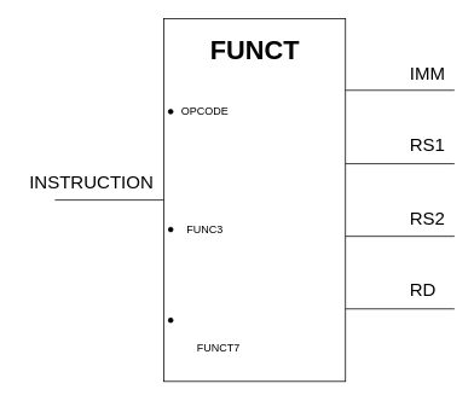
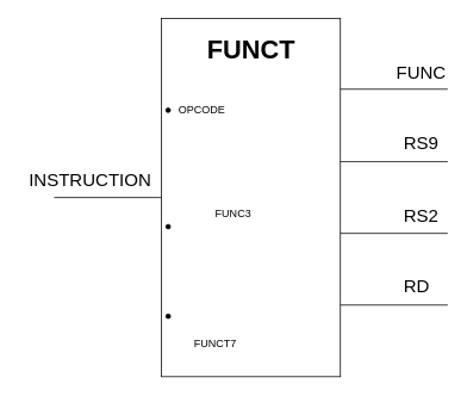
- <mxCell id="19" value="&lt;font style=&quot;font-weight: normal; font-size: 20px;&quot;&gt;IMM&lt;/font&gt;" style="text;html=1;align=center;verticalAlign=middle;resizable=0;points=[];autosize=1;strokeColor=none;fillColor=none;fontStyle=1" vertex="1" parent="1"><mxGeometry x="440" y="60" width="60" height="40" as="geometry" /></mxCell>
+ <mxCell id="19" value="&lt;font style=&quot;font-weight: normal; font-size: 20px;&quot;&gt;FUNC&lt;/font&gt;" style="text;html=1;align=center;verticalAlign=middle;resizable=0;points=[];autosize=1;strokeColor=none;fillColor=none;fontStyle=1" vertex="1" parent="1"><mxGeometry x="440" y="60" width="60" height="40" as="geometry" /></mxCell>
- <mxCell id="16" value="&lt;font style=&quot;font-weight: normal; font-size: 20px;&quot;&gt;RS1&lt;/font&gt;" style="text;html=1;align=center;verticalAlign=middle;resizable=0;points=[];autosize=1;strokeColor=none;fillColor=none;fontStyle=1" vertex="1" parent="1"><mxGeometry x="440" y="137.5" width="60" height="40" as="geometry" /></mxCell>
+ <mxCell id="16" value="&lt;font style=&quot;font-weight: normal; font-size: 20px;&quot;&gt;RS9&lt;/font&gt;" style="text;html=1;align=center;verticalAlign=middle;resizable=0;points=[];autosize=1;strokeColor=none;fillColor=none;fontStyle=1" vertex="1" parent="1"><mxGeometry x="440" y="137.5" width="60" height="40" as="geometry" /></mxCell>
- <mxCell id="12" value="FUNC3" style="text;html=1;align=center;verticalAlign=middle;resizable=0;points=[];autosize=1;strokeColor=none;fillColor=none;" vertex="1" parent="1"><mxGeometry x="195" y="237.5" width="60" height="30" as="geometry" /></mxCell>
+ <mxCell id="12" value="FUNC3" style="text;html=1;align=center;verticalAlign=middle;resizable=0;points=[];autosize=1;strokeColor=none;fillColor=none;" vertex="1" parent="1"><mxGeometry x="230" y="222.5" width="60" height="30" as="geometry" /></mxCell>
